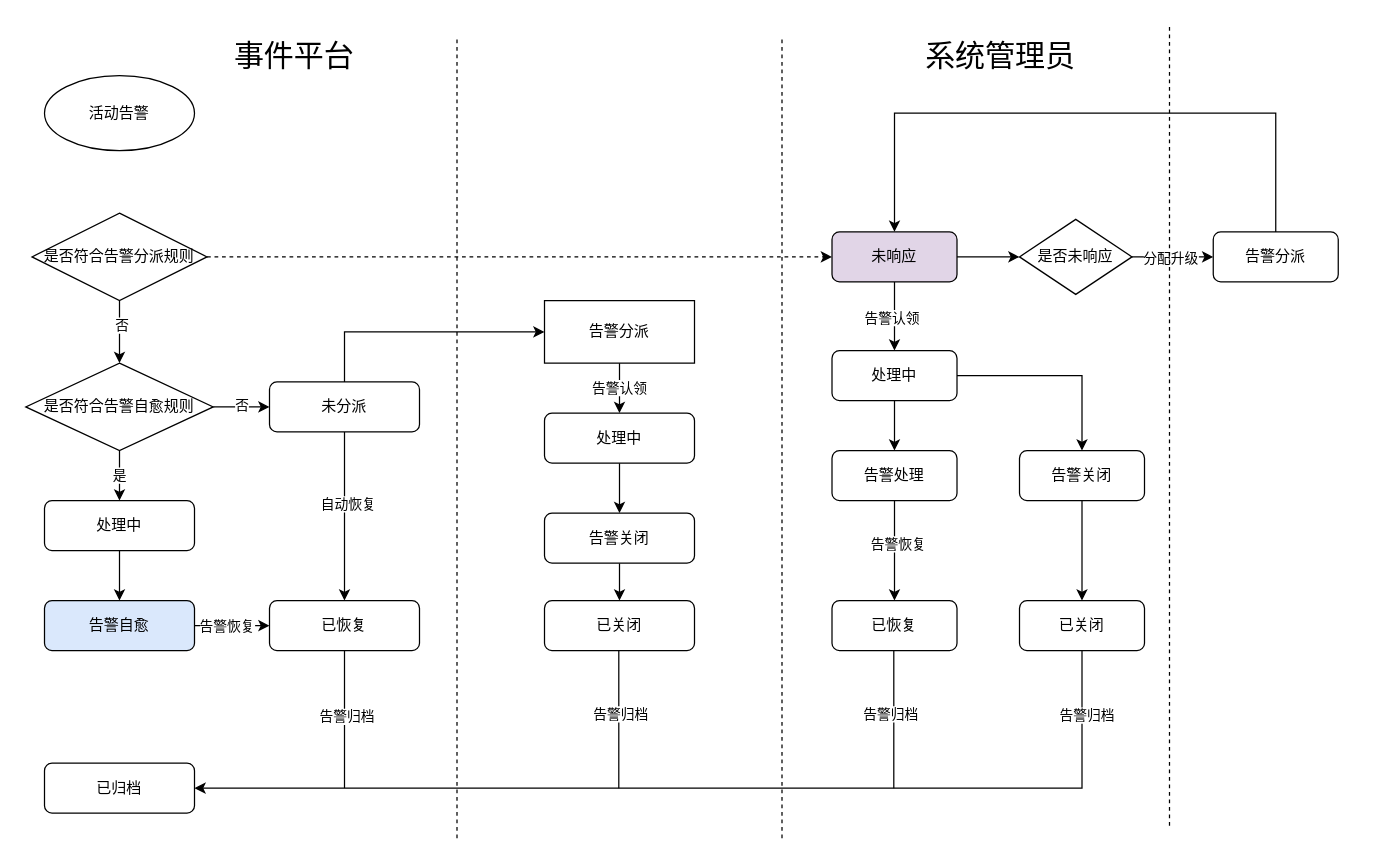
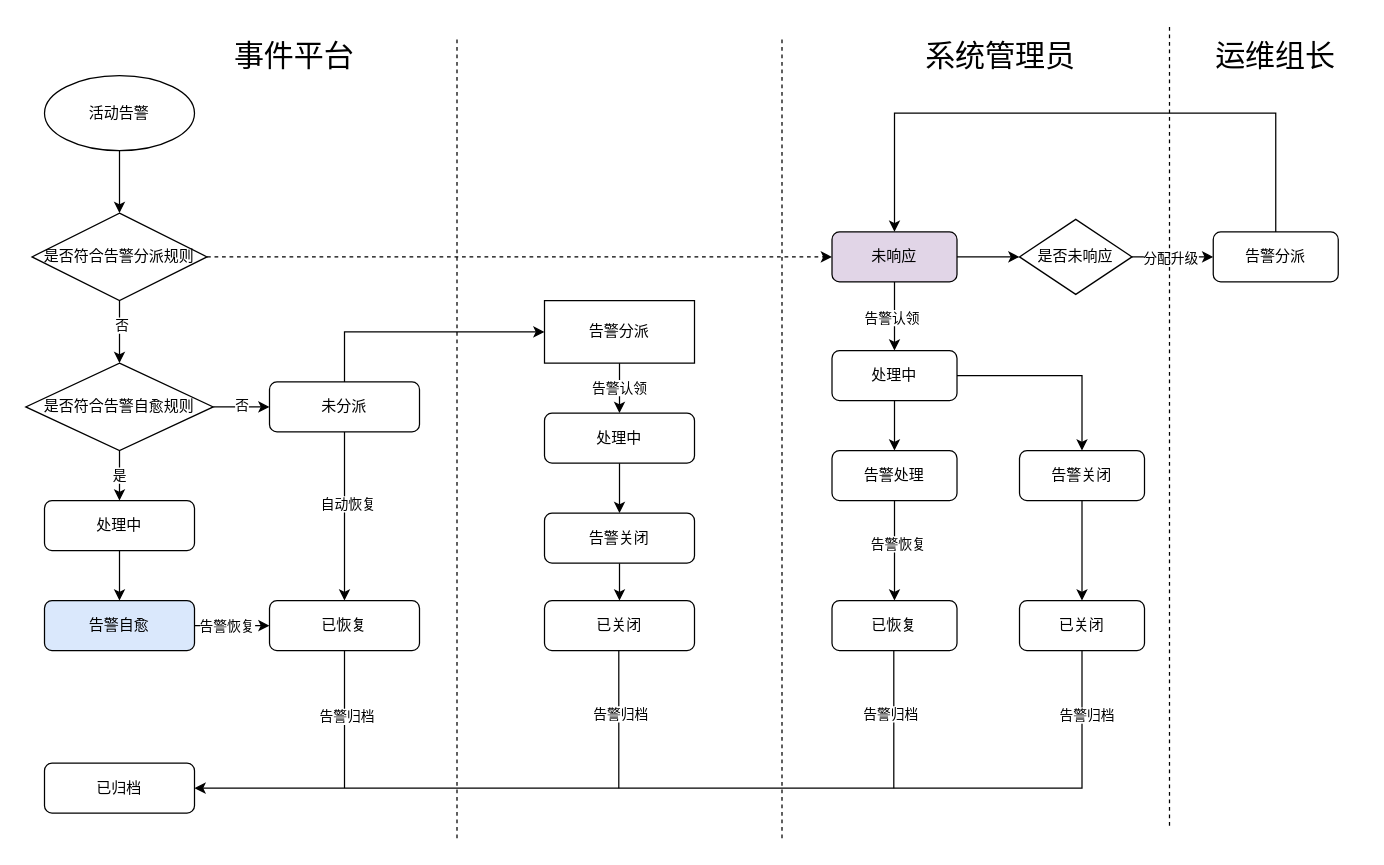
+ <mxCell id="47" value="&lt;span style=&quot;font-size: 24px;&quot;&gt;运维组长&lt;/span&gt;" style="text;html=1;align=center;verticalAlign=middle;whiteSpace=wrap;rounded=0;" vertex="1" parent="1"><mxGeometry x="955" y="30" width="130" height="30" as="geometry" /></mxCell>
+ <mxCell id="2" value="" style="edgeStyle=orthogonalEdgeStyle;rounded=0;orthogonalLoop=1;jettySize=auto;html=1;" edge="1" parent="1" source="3" target="7"><mxGeometry relative="1" as="geometry" /></mxCell>
